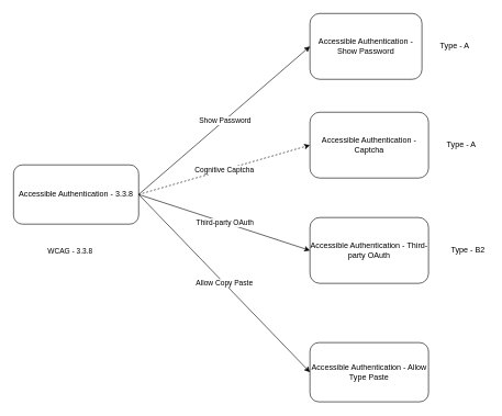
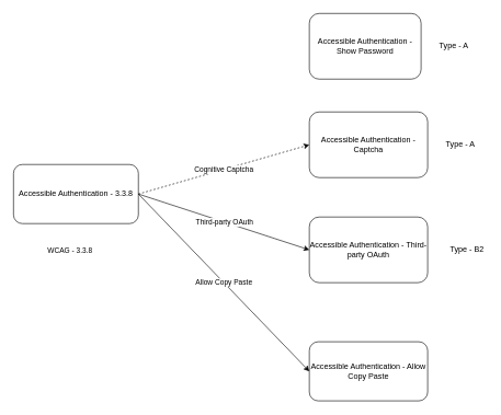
- <mxCell id="6" value="" style="endArrow=classic;html=1;rounded=0;exitX=1;exitY=0.5;exitDx=0;exitDy=0;entryX=0;entryY=0.5;entryDx=0;entryDy=0;" parent="1" source="2" target="3" edge="1"><mxGeometry relative="1" as="geometry"><mxPoint x="440" y="240" as="sourcePoint" /><mxPoint x="540" y="240" as="targetPoint" /></mxGeometry></mxCell>
- <mxCell id="7" value="Show Password" style="edgeLabel;resizable=0;html=1;;align=center;verticalAlign=middle;" parent="6" connectable="0" vertex="1"><mxGeometry relative="1" as="geometry" /></mxCell>
- <mxCell id="13" value="Accessible Authentication - Allow Type Paste" style="rounded=1;whiteSpace=wrap;html=1;" parent="1" vertex="1"><mxGeometry x="470" y="520" width="180" height="90" as="geometry" /></mxCell>
+ <mxCell id="13" value="Accessible Authentication - Allow Copy Paste" style="rounded=1;whiteSpace=wrap;html=1;" parent="1" vertex="1"><mxGeometry x="470" y="520" width="180" height="90" as="geometry" /></mxCell>
